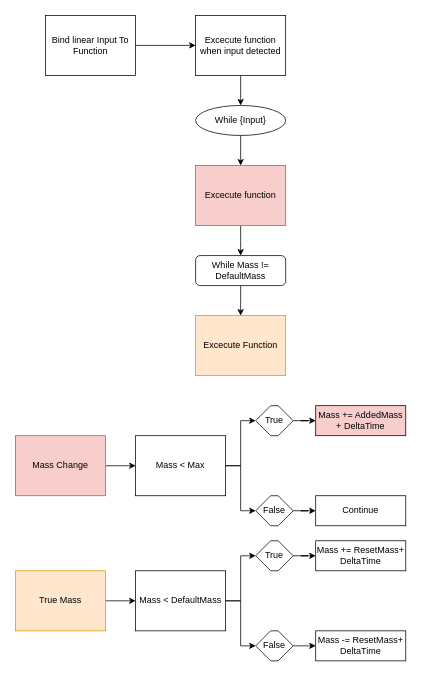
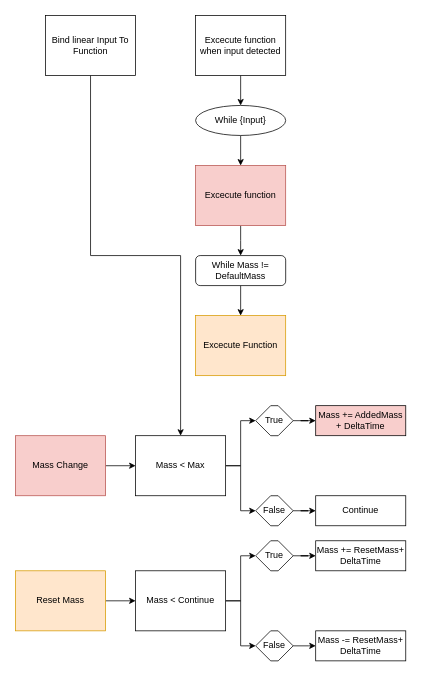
- <mxCell id="2" style="edgeStyle=orthogonalEdgeStyle;rounded=0;orthogonalLoop=1;jettySize=auto;html=1;entryX=0;entryY=0.5;entryDx=0;entryDy=0;" edge="1" parent="1" source="3" target="5"><mxGeometry relative="1" as="geometry" /></mxCell>
+ <mxCell id="2" style="edgeStyle=orthogonalEdgeStyle;rounded=0;orthogonalLoop=1;jettySize=auto;html=1;" edge="1" parent="1" source="3" target="14"><mxGeometry relative="1" as="geometry" /></mxCell>
- <mxCell id="25" value="True Mass" style="rounded=0;whiteSpace=wrap;html=1;fillColor=#ffe6cc;strokeColor=#d79b00;" vertex="1" parent="1"><mxGeometry x="20" y="760" width="120" height="80" as="geometry" /></mxCell>
+ <mxCell id="25" value="Reset Mass" style="rounded=0;whiteSpace=wrap;html=1;fillColor=#ffe6cc;strokeColor=#d79b00;" vertex="1" parent="1"><mxGeometry x="20" y="760" width="120" height="80" as="geometry" /></mxCell>
- <mxCell id="28" value="Mass &amp;lt; DefaultMass" style="rounded=0;whiteSpace=wrap;html=1;" vertex="1" parent="1"><mxGeometry x="180" y="760" width="120" height="80" as="geometry" /></mxCell>
+ <mxCell id="28" value="Mass &amp;lt; Continue" style="rounded=0;whiteSpace=wrap;html=1;" vertex="1" parent="1"><mxGeometry x="180" y="760" width="120" height="80" as="geometry" /></mxCell>
